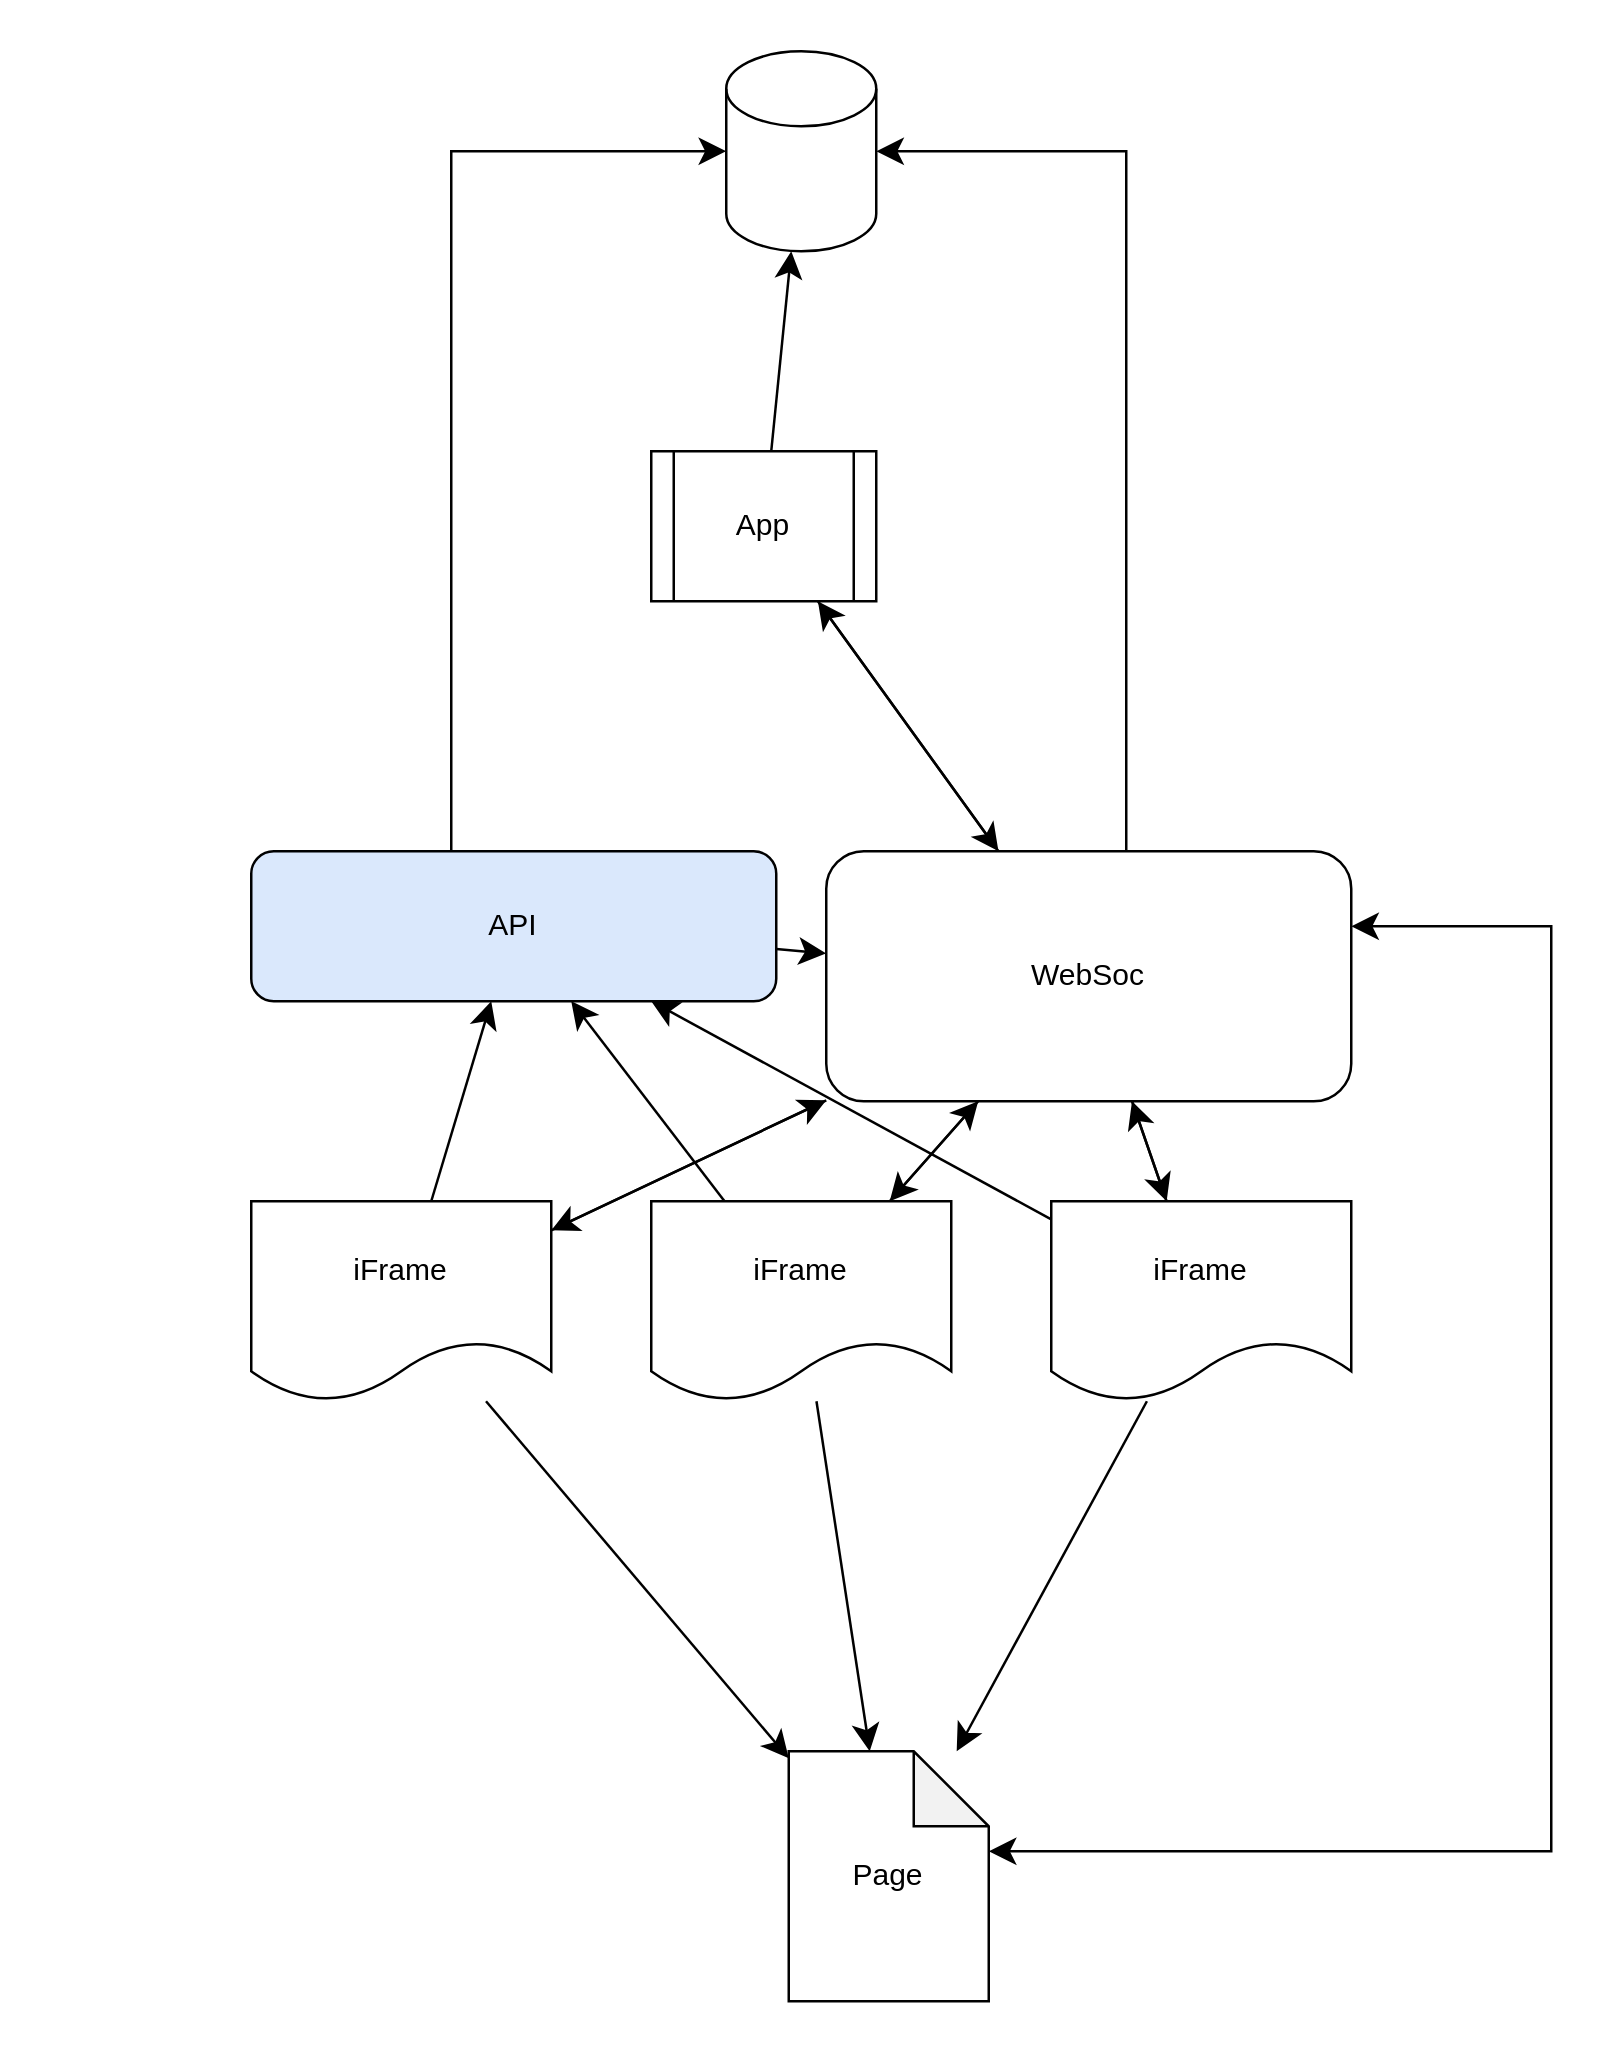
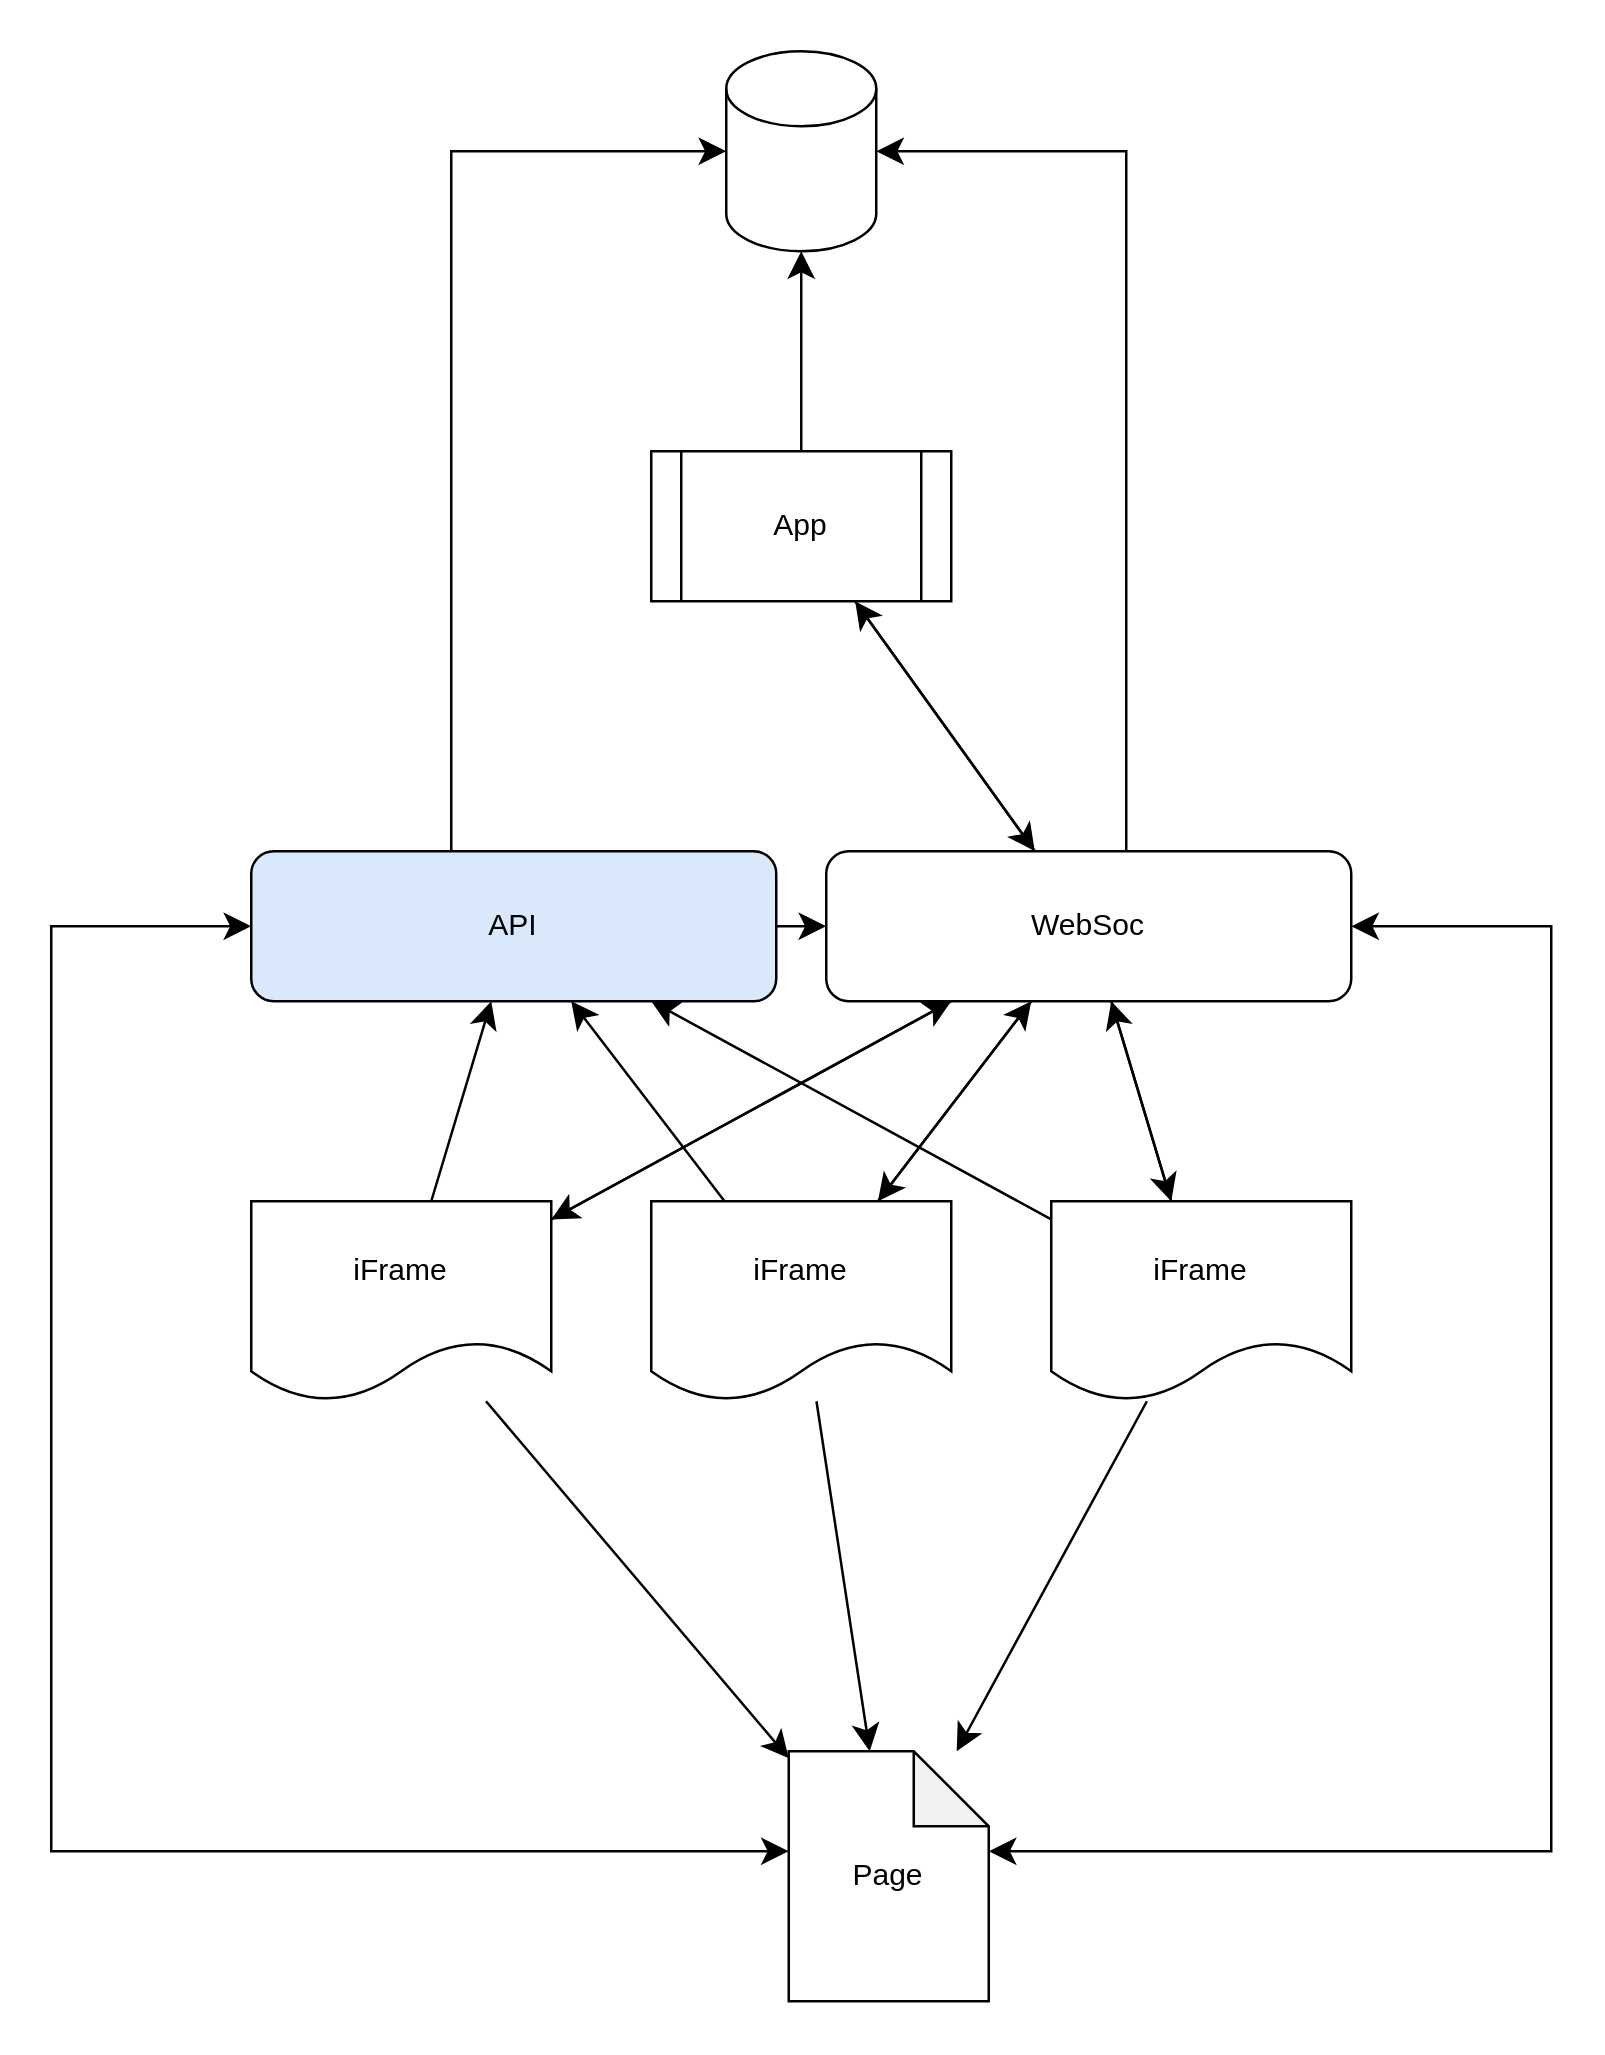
- <mxCell id="29" value="App" style="shape=process;whiteSpace=wrap;html=1;backgroundOutline=1;" vertex="1" parent="1"><mxGeometry x="260" y="180" width="90" height="60" as="geometry" /></mxCell>
+ <mxCell id="29" value="App" style="shape=process;whiteSpace=wrap;html=1;backgroundOutline=1;" vertex="1" parent="1"><mxGeometry x="260" y="180" width="120" height="60" as="geometry" /></mxCell>
- <mxCell id="26" value="WebSoc" style="rounded=1;whiteSpace=wrap;html=1;" vertex="1" parent="1"><mxGeometry x="330" y="340" width="210" height="100" as="geometry" /></mxCell>
+ <mxCell id="26" value="WebSoc" style="rounded=1;whiteSpace=wrap;html=1;" vertex="1" parent="1"><mxGeometry x="330" y="340" width="210" height="60" as="geometry" /></mxCell>
+ <mxCell id="2" style="edgeStyle=orthogonalEdgeStyle;rounded=0;orthogonalLoop=1;jettySize=auto;html=1;fontSize=12;startSize=8;endSize=8;startArrow=classic;startFill=1;" edge="1" parent="1" source="4" target="19"><mxGeometry relative="1" as="geometry"><Array as="points"><mxPoint x="20" y="740" /><mxPoint x="20" y="370" /></Array></mxGeometry></mxCell>
